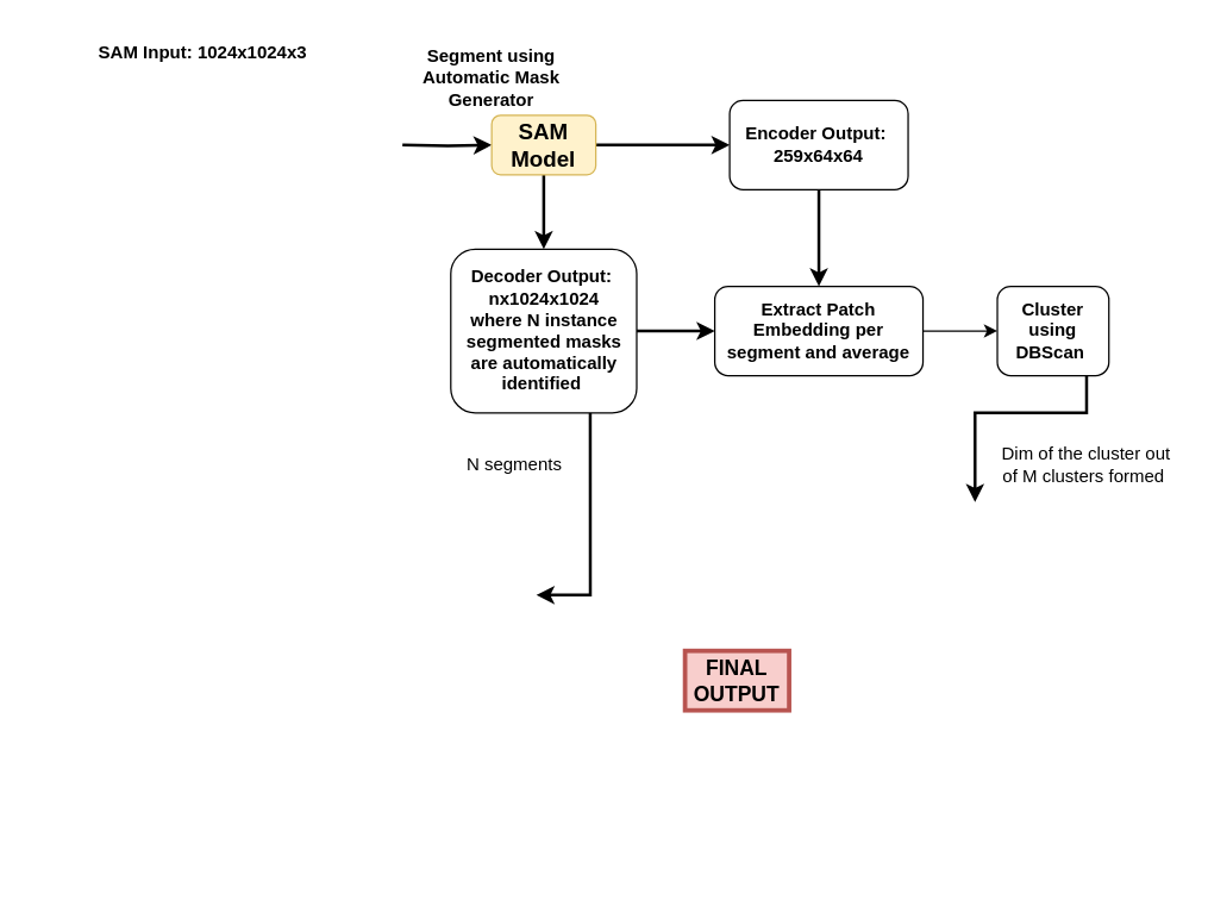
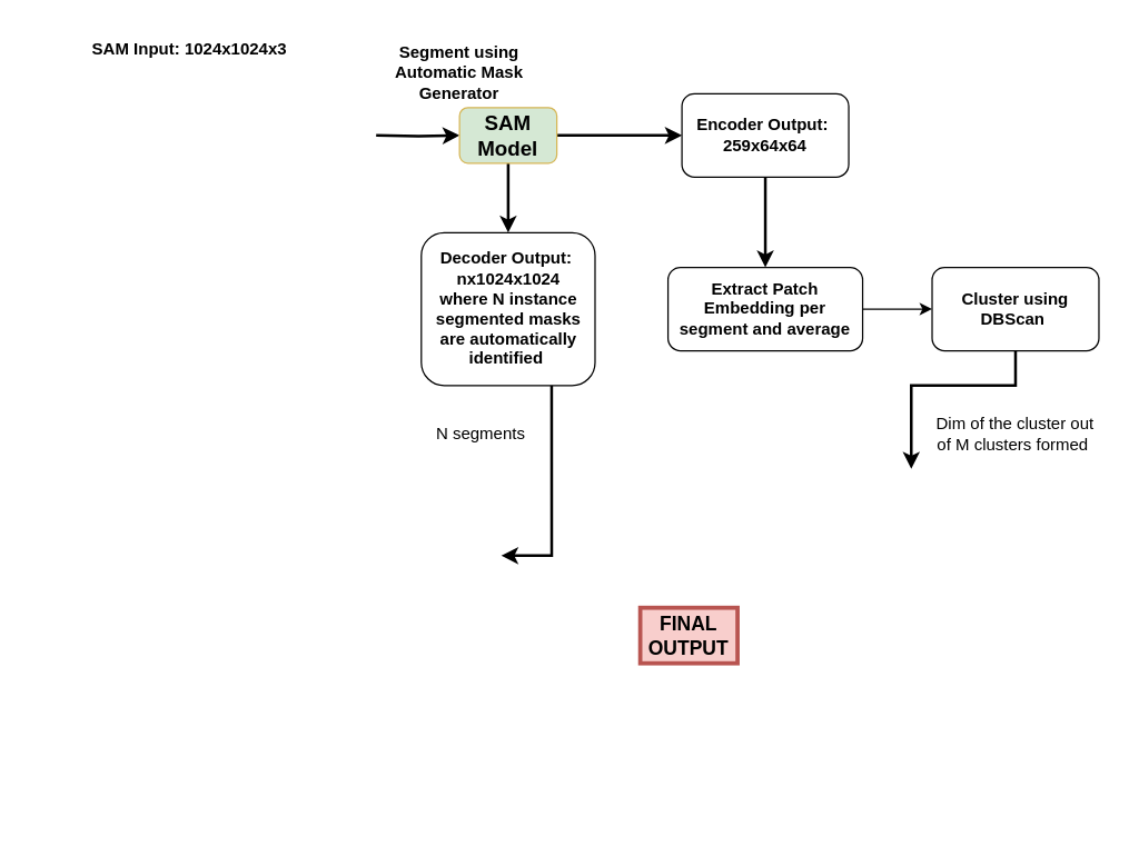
- <mxCell id="9" value="&lt;b&gt;&lt;font style=&quot;font-size: 15px;&quot;&gt;SAM Model&lt;/font&gt;&lt;/b&gt;" style="rounded=1;whiteSpace=wrap;html=1;fillColor=#fff2cc;strokeColor=#d6b656;" vertex="1" parent="1"><mxGeometry x="330" y="77" width="70" height="40" as="geometry" /></mxCell>
+ <mxCell id="9" value="&lt;b&gt;&lt;font style=&quot;font-size: 15px;&quot;&gt;SAM Model&lt;/font&gt;&lt;/b&gt;" style="rounded=1;whiteSpace=wrap;html=1;fillColor=#d5e8d4;strokeColor=#d6b656;" vertex="1" parent="1"><mxGeometry x="330" y="77" width="70" height="40" as="geometry" /></mxCell>
- <mxCell id="12" style="edgeStyle=orthogonalEdgeStyle;rounded=0;orthogonalLoop=1;jettySize=auto;html=1;exitX=1;exitY=0.5;exitDx=0;exitDy=0;entryX=0;entryY=0.5;entryDx=0;entryDy=0;strokeWidth=2;" edge="1" parent="1" source="14" target="16"><mxGeometry relative="1" as="geometry" /></mxCell>
- <mxCell id="18" value="&lt;b&gt;Cluster using DBScan&amp;nbsp;&lt;/b&gt;" style="rounded=1;whiteSpace=wrap;html=1;" vertex="1" parent="1"><mxGeometry x="670" y="192" width="75" height="60" as="geometry" /></mxCell>
+ <mxCell id="18" value="&lt;b&gt;Cluster using DBScan&amp;nbsp;&lt;/b&gt;" style="rounded=1;whiteSpace=wrap;html=1;" vertex="1" parent="1"><mxGeometry x="670" y="192" width="120" height="60" as="geometry" /></mxCell>
